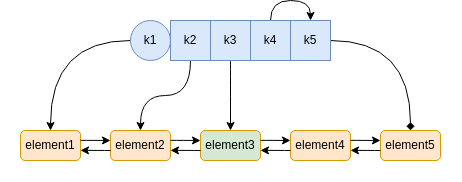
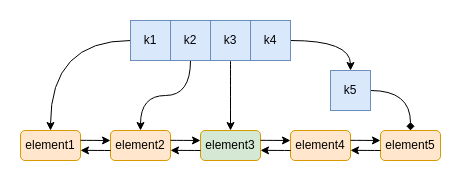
- <mxCell id="7" value="k1" style="ellipse;whiteSpace=wrap;html=1;fillColor=#dae8fc;strokeColor=#6c8ebf;" vertex="1" parent="1"><mxGeometry x="130" y="20" width="40" height="40" as="geometry" /></mxCell>
+ <mxCell id="7" value="k1" style="rounded=0;whiteSpace=wrap;html=1;fillColor=#dae8fc;strokeColor=#6c8ebf;" vertex="1" parent="1"><mxGeometry x="130" y="20" width="40" height="40" as="geometry" /></mxCell>
- <mxCell id="15" value="k5" style="rounded=0;whiteSpace=wrap;html=1;fillColor=#dae8fc;strokeColor=#6c8ebf;" vertex="1" parent="1"><mxGeometry x="290" y="20" width="40" height="40" as="geometry" /></mxCell>
+ <mxCell id="15" value="k5" style="rounded=0;whiteSpace=wrap;html=1;fillColor=#dae8fc;strokeColor=#6c8ebf;" vertex="1" parent="1"><mxGeometry x="330" y="70" width="40" height="40" as="geometry" /></mxCell>
